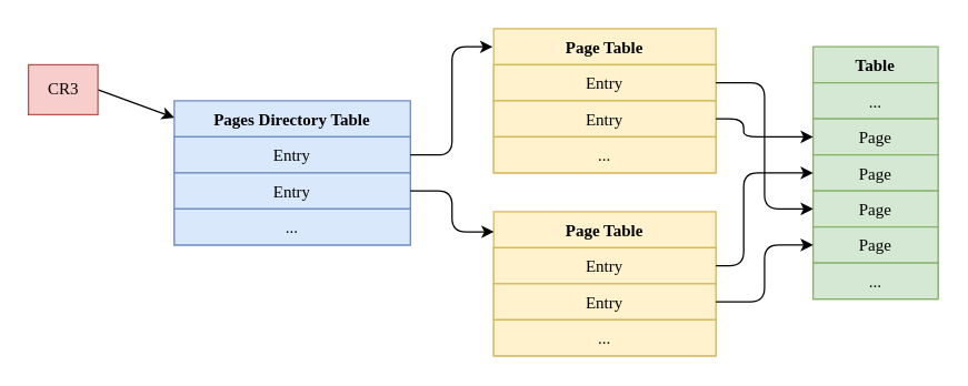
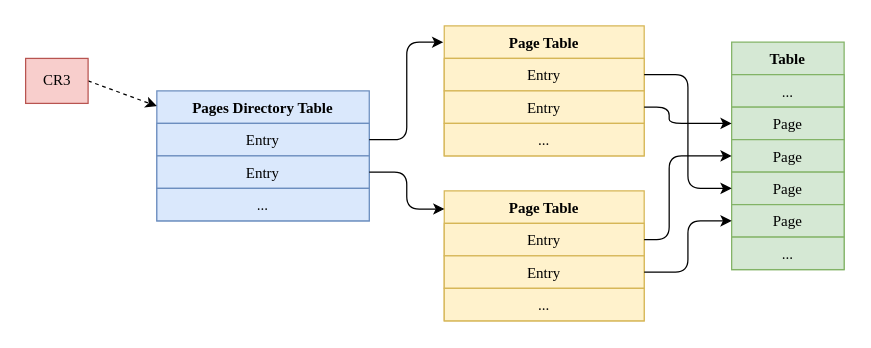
- <mxCell id="21" style="edgeStyle=none;html=1;exitX=1;exitY=0.5;exitDx=0;exitDy=0;entryX=0;entryY=0.117;entryDx=0;entryDy=0;entryPerimeter=0;fontFamily=Verdana;movable=0;resizable=0;rotatable=0;deletable=0;editable=0;connectable=0;" edge="1" parent="1" source="22" target="2"><mxGeometry relative="1" as="geometry" /></mxCell>
+ <mxCell id="21" style="edgeStyle=none;html=1;exitX=1;exitY=0.5;exitDx=0;exitDy=0;entryX=0;entryY=0.117;entryDx=0;entryDy=0;entryPerimeter=0;fontFamily=Verdana;movable=0;resizable=0;rotatable=0;deletable=0;editable=0;connectable=0;dashed=1;" edge="1" parent="1" source="22" target="2"><mxGeometry relative="1" as="geometry" /></mxCell>
